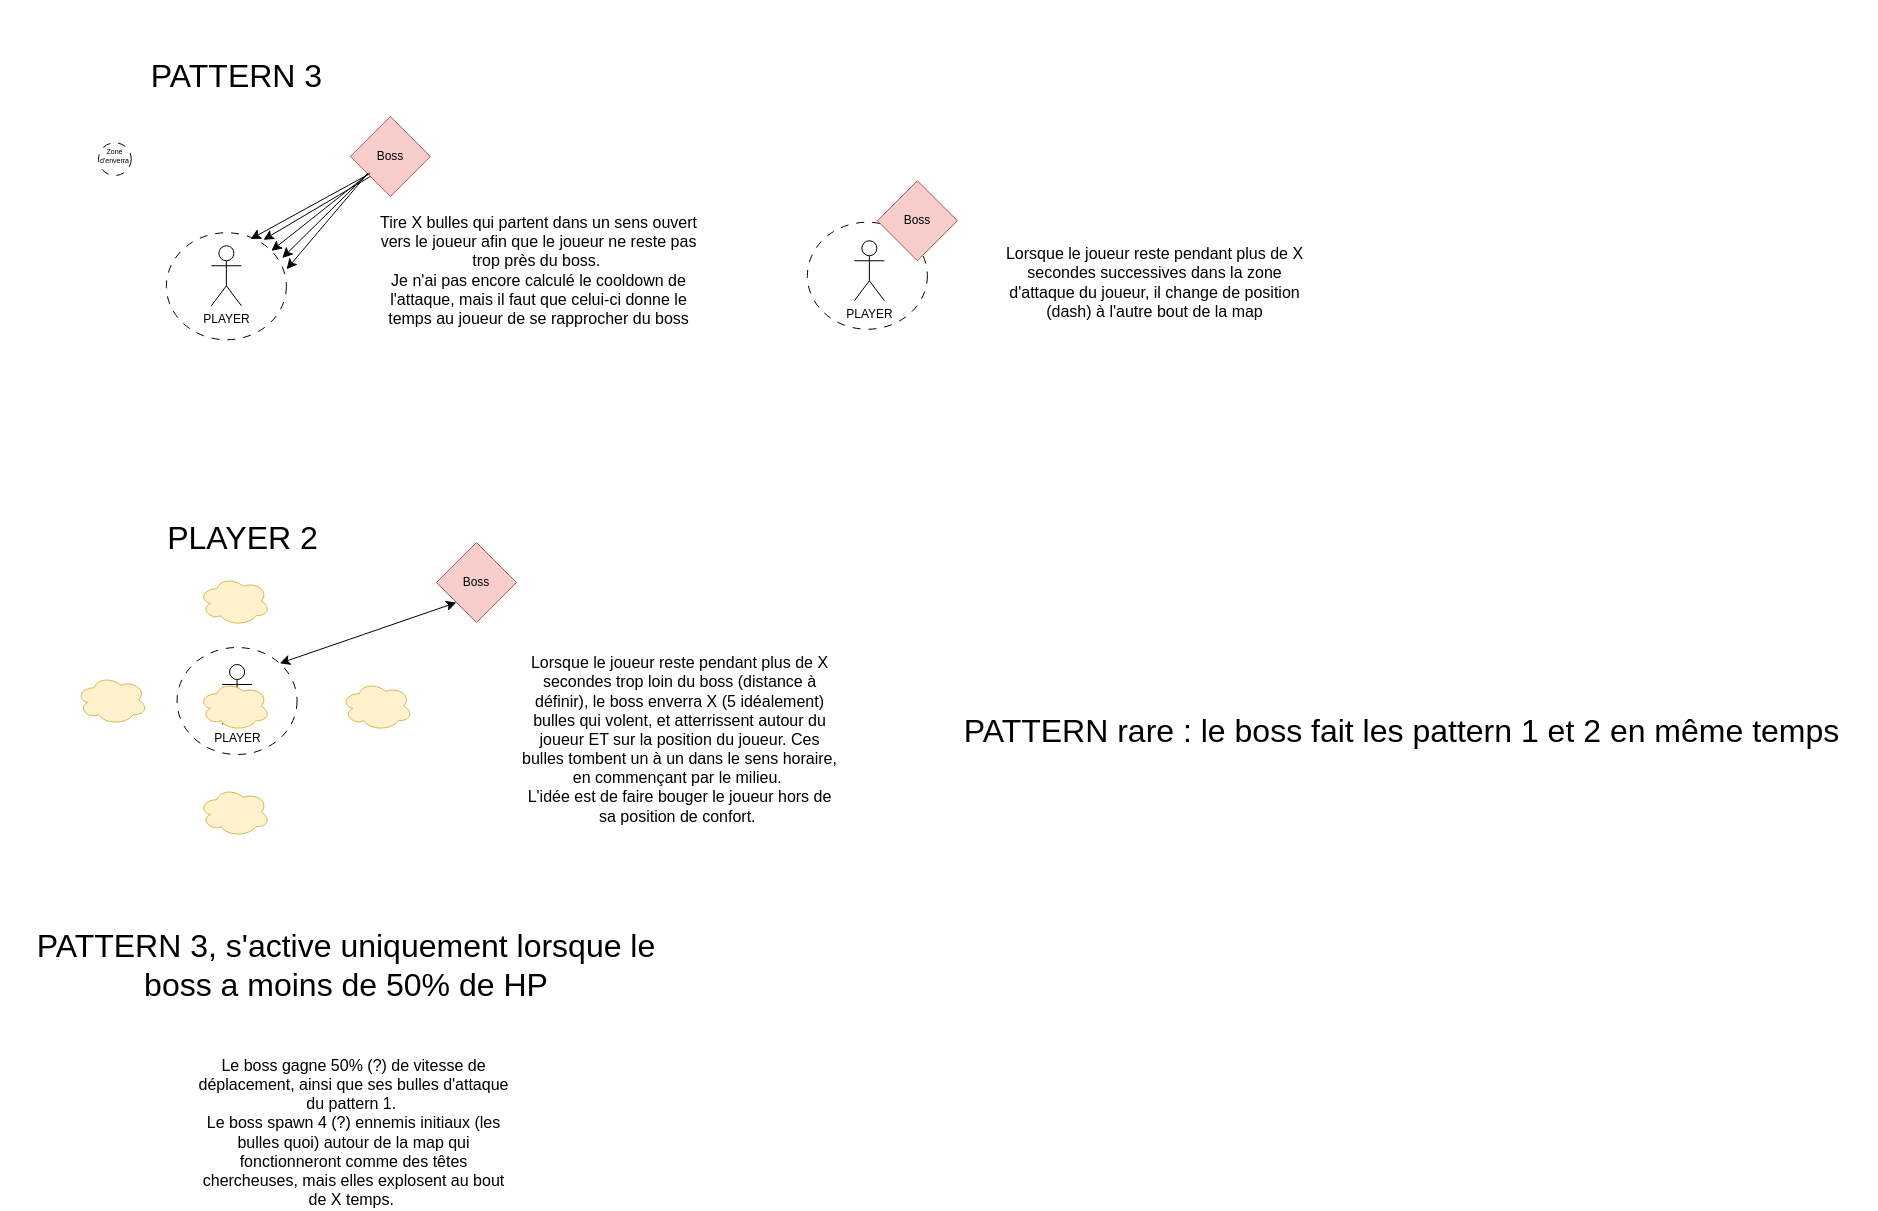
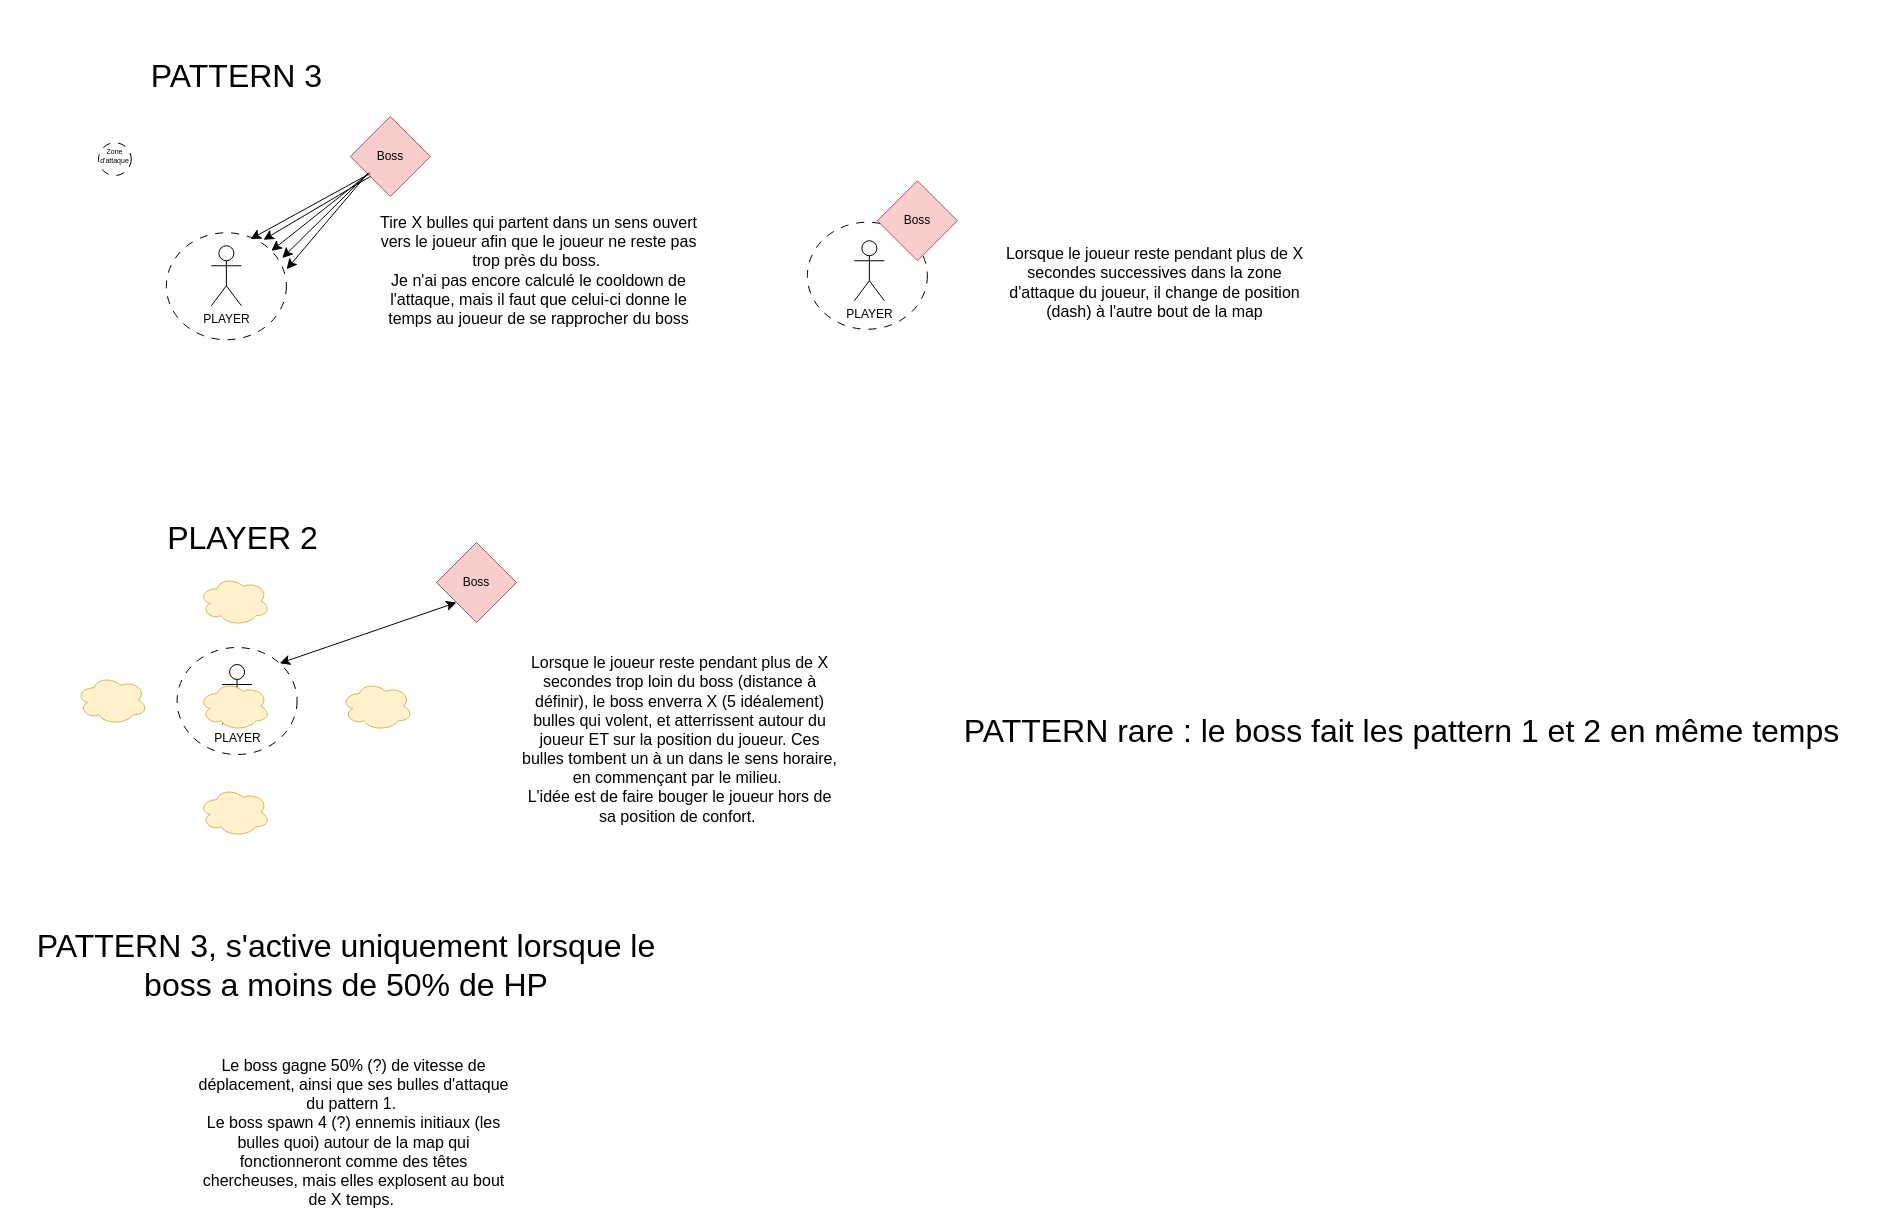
- <mxCell id="5" value="Zone d'enverra" style="text;html=1;align=center;verticalAlign=middle;whiteSpace=wrap;rounded=0;fontSize=7;" vertex="1" parent="1"><mxGeometry x="100.87" y="152.75" width="27" height="6.5" as="geometry" /></mxCell>
+ <mxCell id="5" value="Zone d'attaque" style="text;html=1;align=center;verticalAlign=middle;whiteSpace=wrap;rounded=0;fontSize=7;" vertex="1" parent="1"><mxGeometry x="100.87" y="152.75" width="27" height="6.5" as="geometry" /></mxCell>
